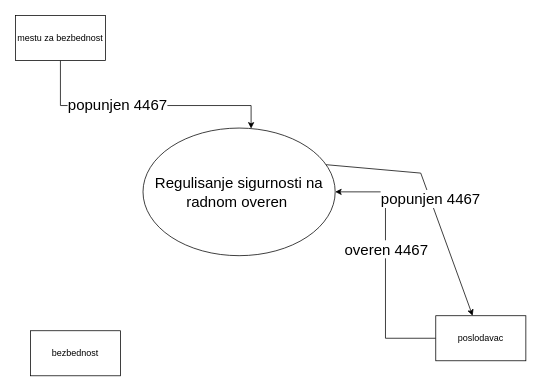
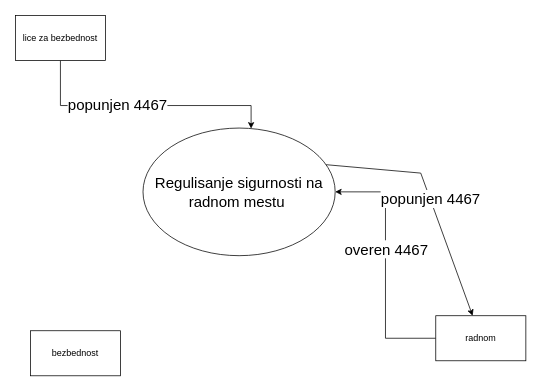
- <mxCell id="5" value="mestu za bezbednost" style="rounded=0;whiteSpace=wrap;html=1;" vertex="1" parent="1"><mxGeometry x="20" y="20" width="120" height="60" as="geometry" /></mxCell>
+ <mxCell id="5" value="lice za bezbednost" style="rounded=0;whiteSpace=wrap;html=1;" vertex="1" parent="1"><mxGeometry x="20" y="20" width="120" height="60" as="geometry" /></mxCell>
- <mxCell id="2" value="&lt;font style=&quot;font-size: 20px;&quot;&gt;Regulisanje sigurnosti na radnom overen&amp;nbsp;&lt;/font&gt;" style="ellipse;whiteSpace=wrap;html=1;" vertex="1" parent="1"><mxGeometry x="190" y="170" width="256" height="170" as="geometry" /></mxCell>
+ <mxCell id="2" value="&lt;font style=&quot;font-size: 20px;&quot;&gt;Regulisanje sigurnosti na radnom mestu&amp;nbsp;&lt;/font&gt;" style="ellipse;whiteSpace=wrap;html=1;" vertex="1" parent="1"><mxGeometry x="190" y="170" width="256" height="170" as="geometry" /></mxCell>
- <mxCell id="9" value="poslodavac" style="rounded=0;whiteSpace=wrap;html=1;" vertex="1" parent="1"><mxGeometry x="580" y="420" width="120" height="60" as="geometry" /></mxCell>
+ <mxCell id="9" value="radnom" style="rounded=0;whiteSpace=wrap;html=1;" vertex="1" parent="1"><mxGeometry x="580" y="420" width="120" height="60" as="geometry" /></mxCell>
